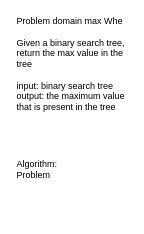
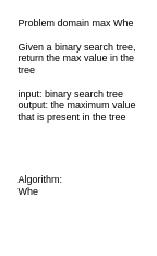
- <mxCell id="3" value="Algorithm:&lt;br&gt;Problem" style="text;html=1;strokeColor=none;fillColor=none;align=left;verticalAlign=middle;whiteSpace=wrap;rounded=0;" vertex="1" parent="1"><mxGeometry x="20" y="160" width="150" height="130" as="geometry" /></mxCell>
+ <mxCell id="3" value="Algorithm:&lt;br&gt;Whe" style="text;html=1;strokeColor=none;fillColor=none;align=left;verticalAlign=middle;whiteSpace=wrap;rounded=0;" vertex="1" parent="1"><mxGeometry x="20" y="160" width="150" height="130" as="geometry" /></mxCell>
